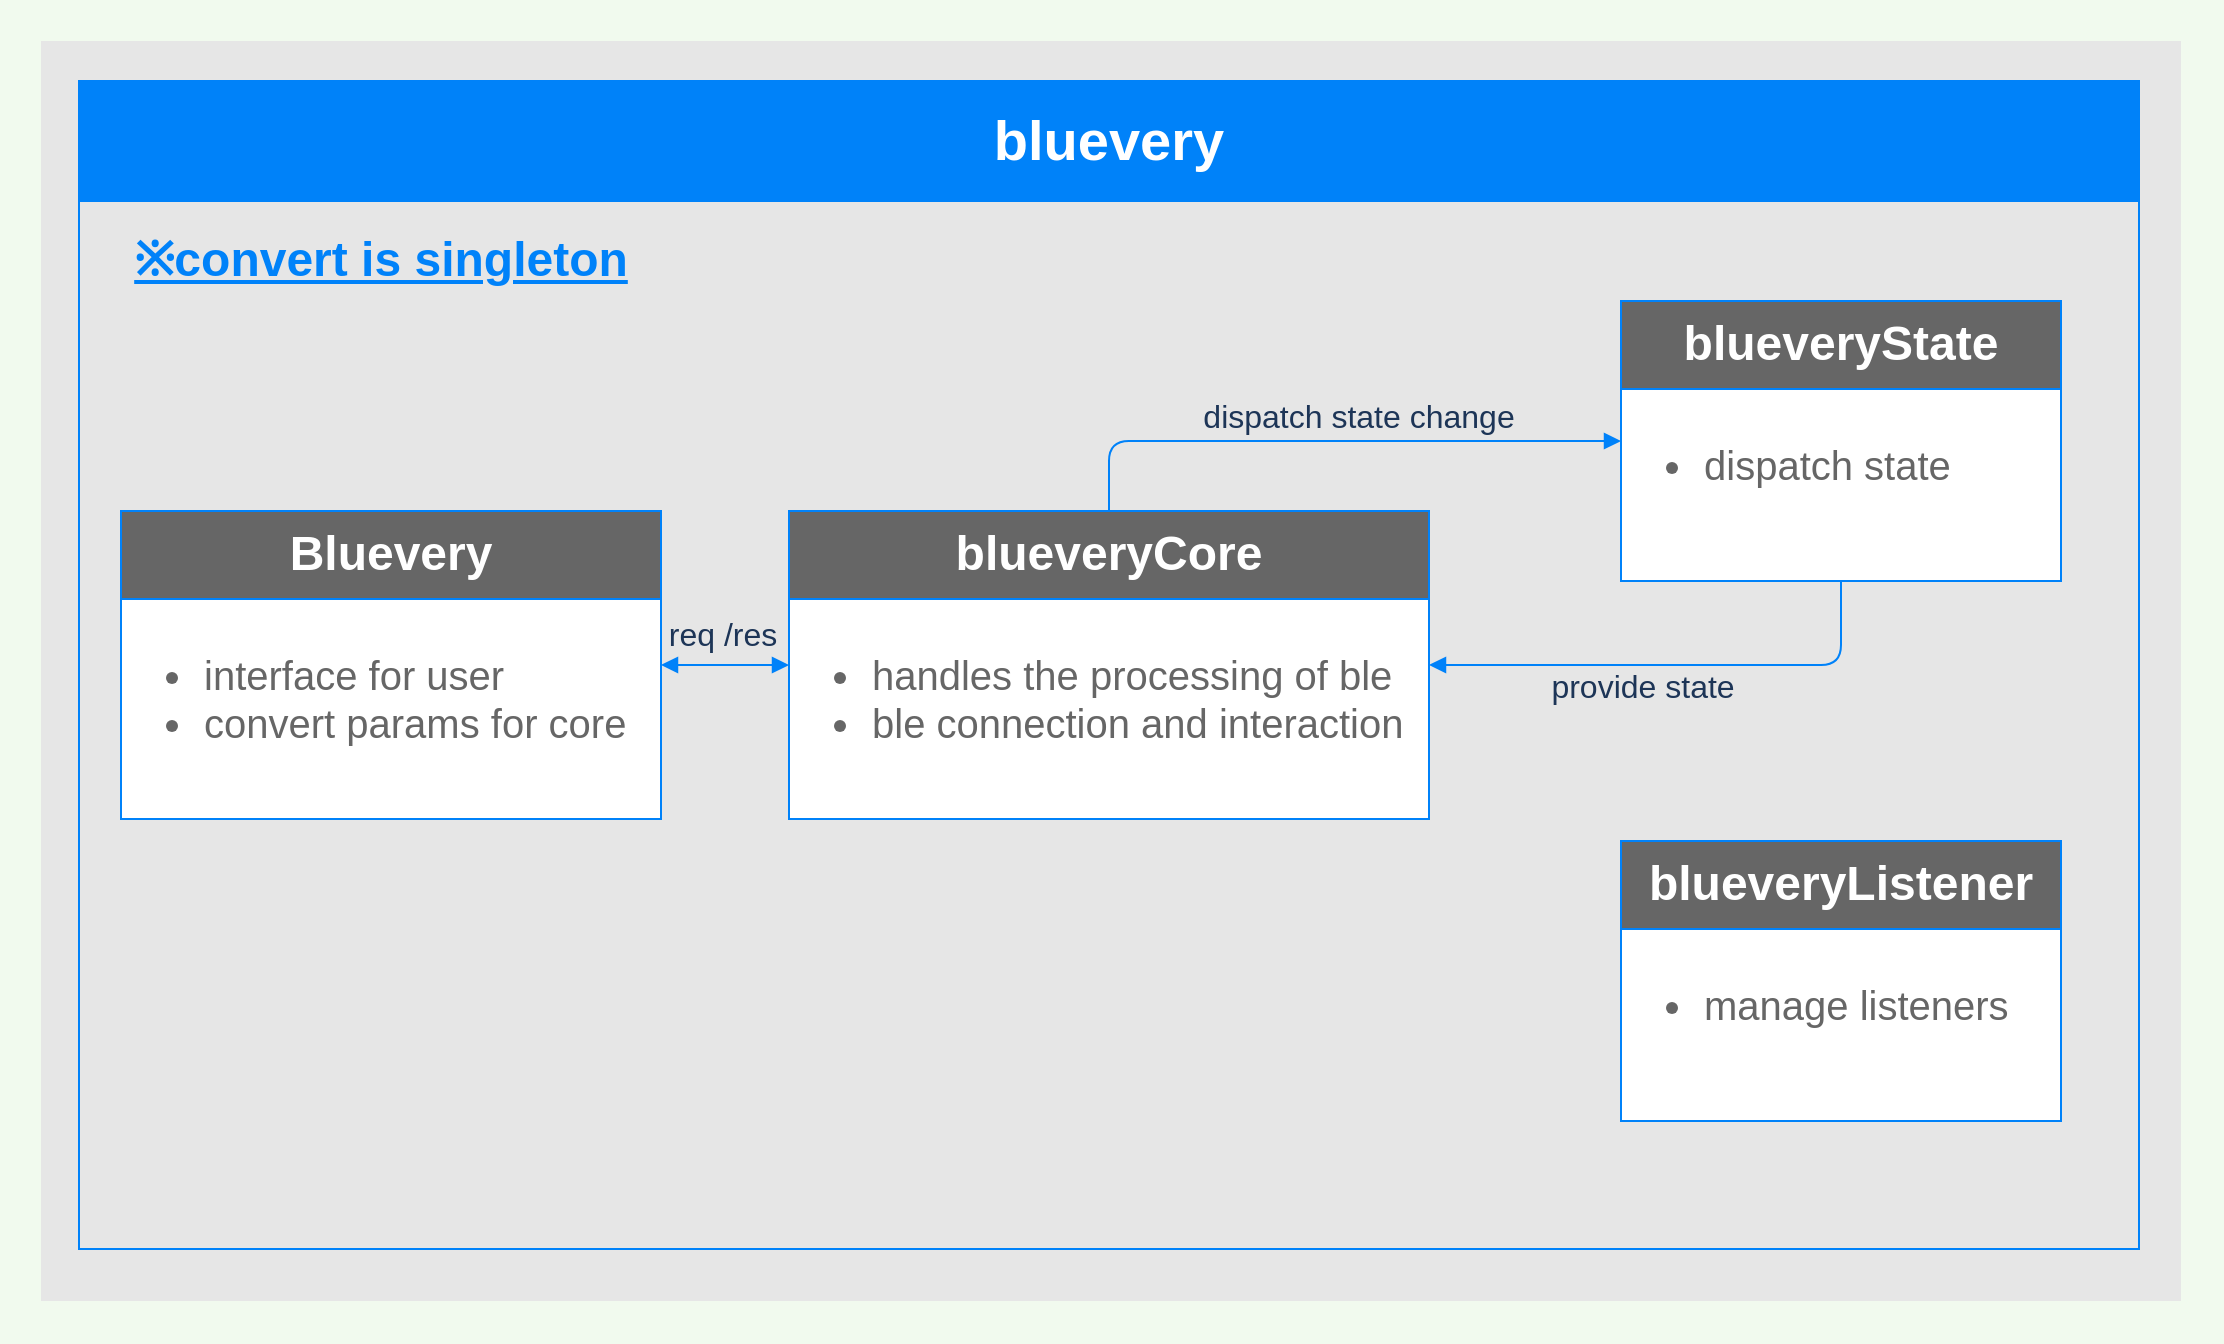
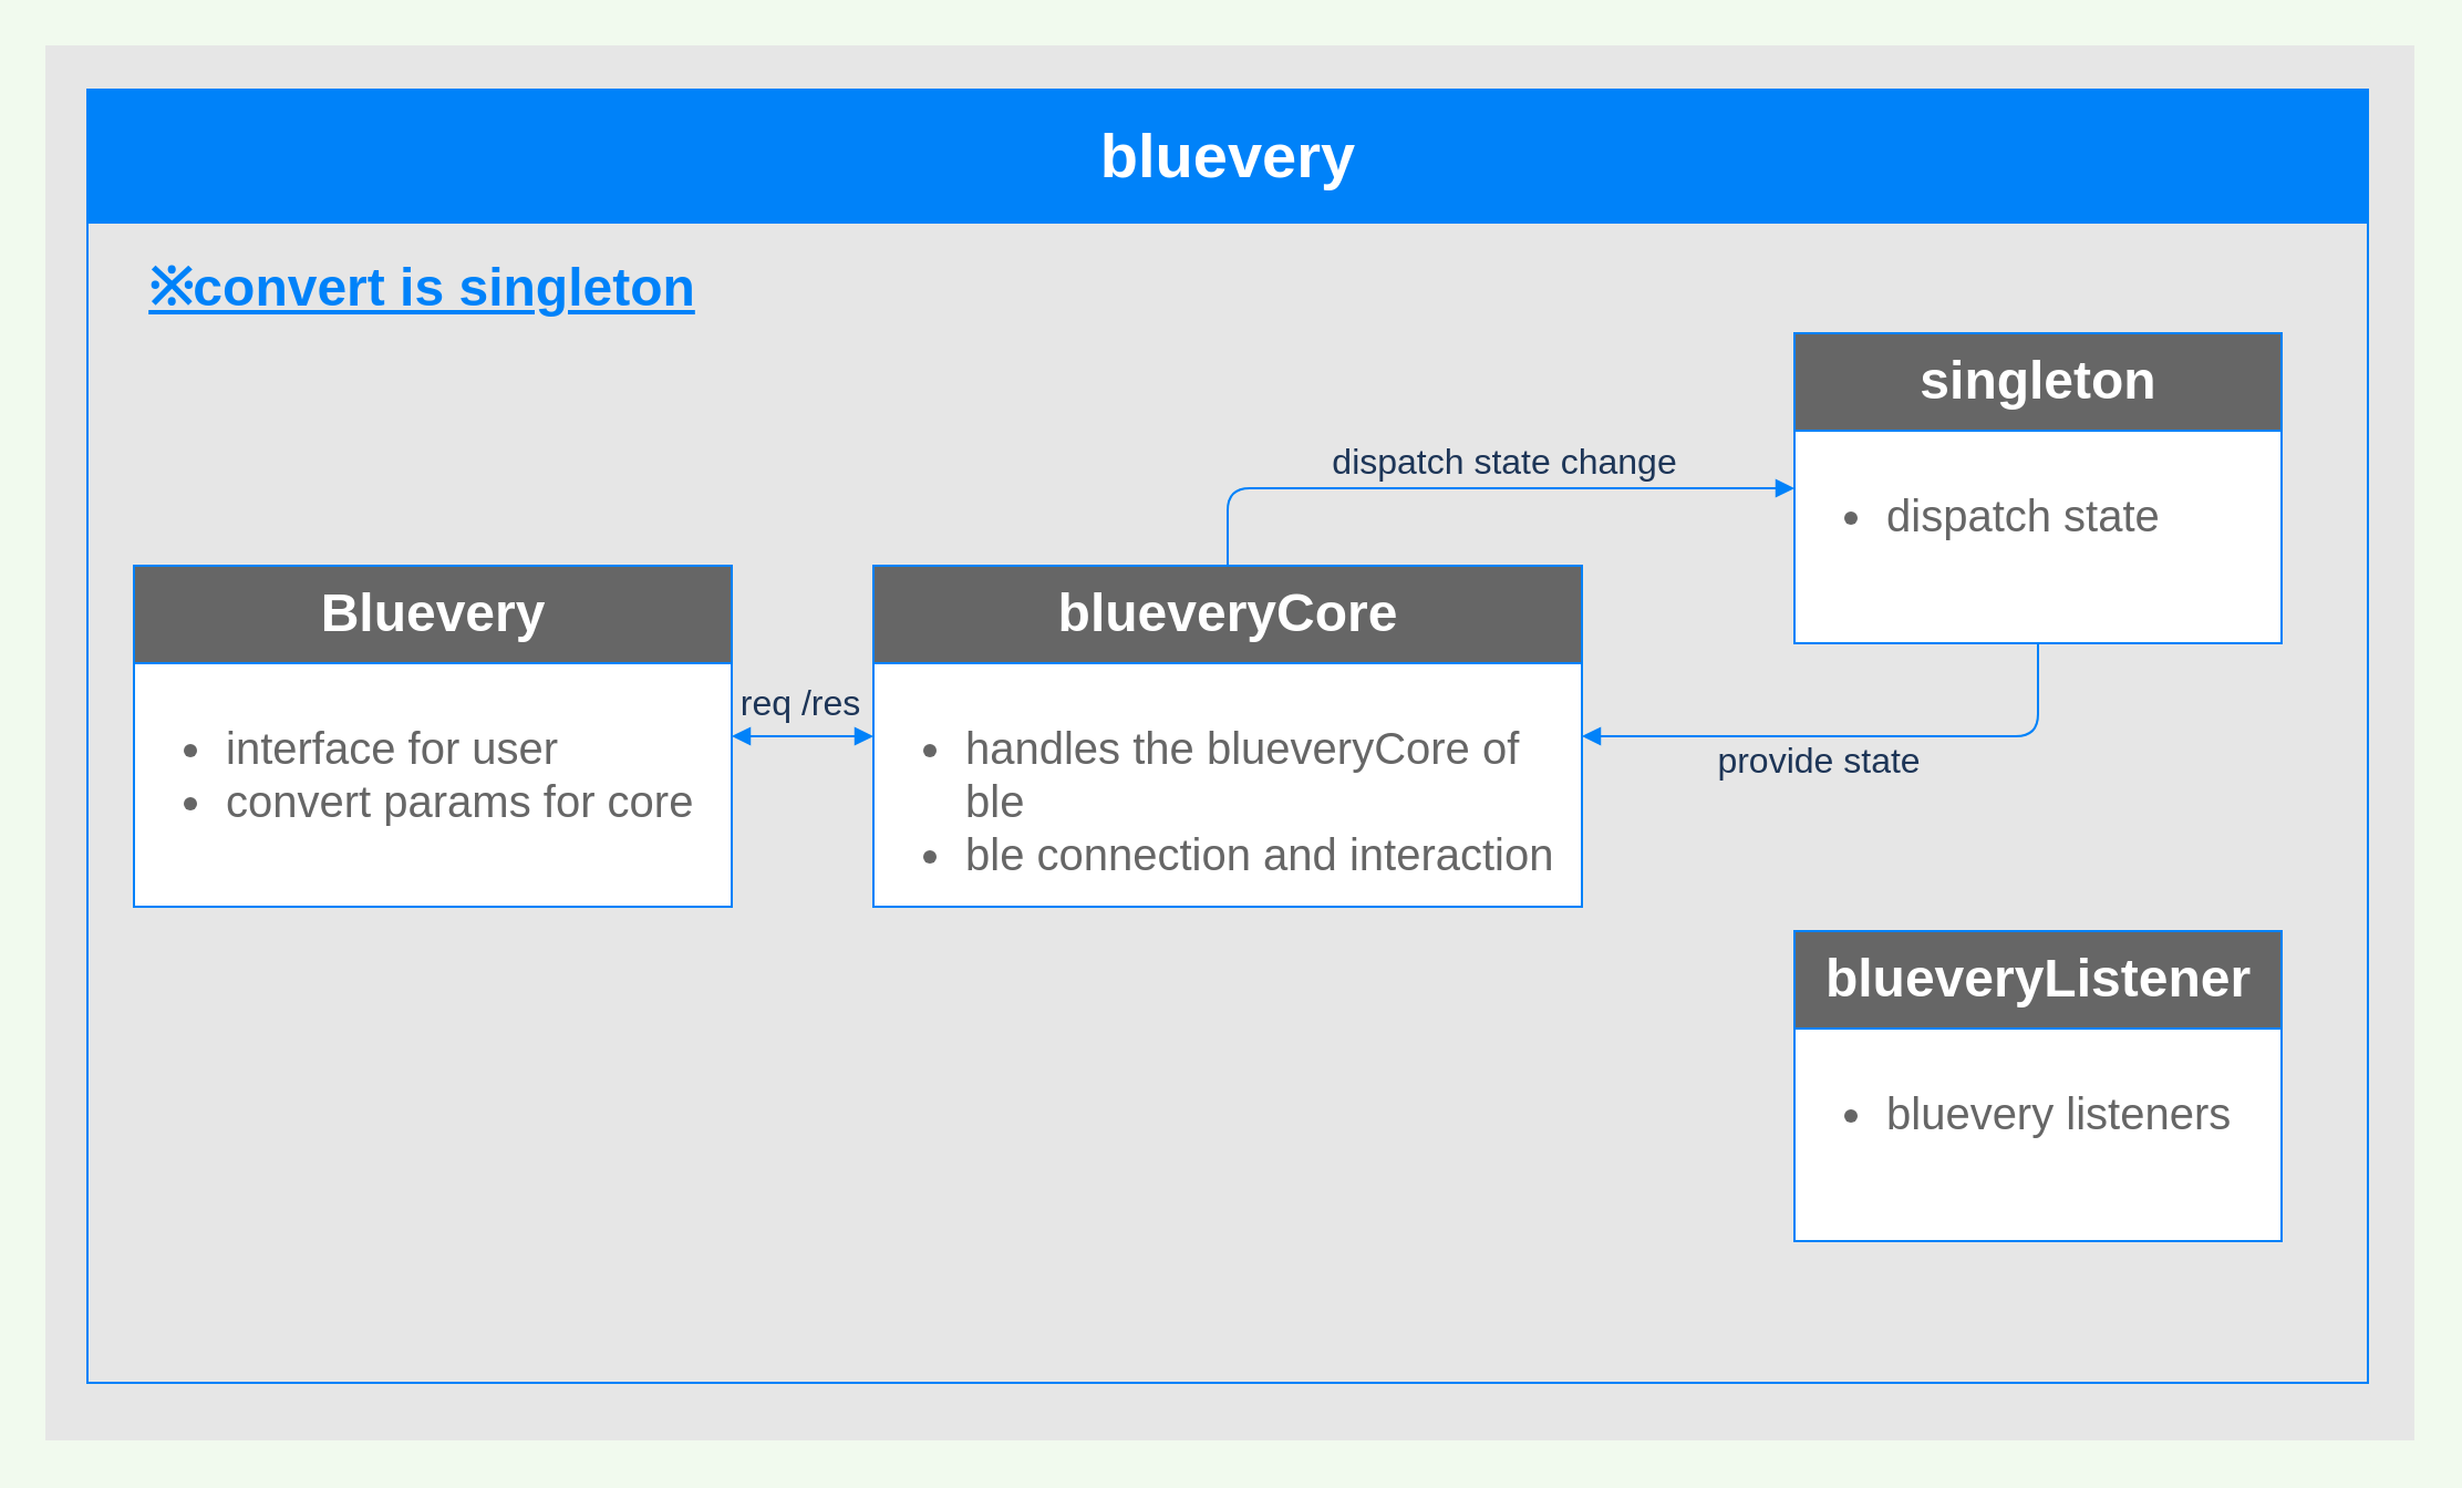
- <mxCell id="13" value="blueveryState" style="swimlane;rounded=0;shadow=0;glass=0;labelBackgroundColor=none;sketch=0;fontSize=24;fontColor=#FFFFFF;strokeColor=#0082F9;gradientColor=none;verticalAlign=middle;html=1;swimlaneFillColor=#ffffff;startSize=44;fillColor=#666666;container=1;" vertex="1" parent="5"><mxGeometry x="771" y="110" width="220" height="140" as="geometry"><mxRectangle x="360" y="660" width="190" height="44" as="alternateBounds" /></mxGeometry></mxCell>
+ <mxCell id="13" value="singleton" style="swimlane;rounded=0;shadow=0;glass=0;labelBackgroundColor=none;sketch=0;fontSize=24;fontColor=#FFFFFF;strokeColor=#0082F9;gradientColor=none;verticalAlign=middle;html=1;swimlaneFillColor=#ffffff;startSize=44;fillColor=#666666;container=1;" vertex="1" parent="5"><mxGeometry x="771" y="110" width="220" height="140" as="geometry"><mxRectangle x="360" y="660" width="190" height="44" as="alternateBounds" /></mxGeometry></mxCell>
- <mxCell id="20" value="&lt;ul style=&quot;font-size: 20px&quot;&gt;&lt;li&gt;handles the processing of ble&lt;br&gt;&lt;/li&gt;&lt;li&gt;ble connection and interaction&lt;/li&gt;&lt;/ul&gt;" style="text;strokeColor=none;fillColor=none;html=1;whiteSpace=wrap;verticalAlign=top;overflow=hidden;rounded=0;shadow=0;glass=0;labelBackgroundColor=none;sketch=0;fontSize=20;spacing=2;fontColor=#666666;autosize=1;allowArrows=1;connectable=0;" vertex="1" parent="19"><mxGeometry y="44" width="320" height="110" as="geometry" /></mxCell>
+ <mxCell id="20" value="&lt;ul style=&quot;font-size: 20px&quot;&gt;&lt;li&gt;handles the blueveryCore of ble&lt;br&gt;&lt;/li&gt;&lt;li&gt;ble connection and interaction&lt;/li&gt;&lt;/ul&gt;" style="text;strokeColor=none;fillColor=none;html=1;whiteSpace=wrap;verticalAlign=top;overflow=hidden;rounded=0;shadow=0;glass=0;labelBackgroundColor=none;sketch=0;fontSize=20;spacing=2;fontColor=#666666;autosize=1;allowArrows=1;connectable=0;" vertex="1" parent="19"><mxGeometry y="44" width="320" height="110" as="geometry" /></mxCell>
- <mxCell id="16" value="&lt;ul style=&quot;font-size: 20px&quot;&gt;&lt;li style=&quot;font-size: 20px&quot;&gt;manage listeners&lt;/li&gt;&lt;/ul&gt;" style="text;strokeColor=none;fillColor=none;html=1;whiteSpace=wrap;verticalAlign=top;overflow=hidden;rounded=0;shadow=0;glass=0;labelBackgroundColor=none;sketch=0;fontSize=20;spacing=2;fontColor=#666666;autosize=1;connectable=0;" vertex="1" parent="15"><mxGeometry y="44" width="210" height="80" as="geometry" /></mxCell>
+ <mxCell id="16" value="&lt;ul style=&quot;font-size: 20px&quot;&gt;&lt;li style=&quot;font-size: 20px&quot;&gt;bluevery listeners&lt;/li&gt;&lt;/ul&gt;" style="text;strokeColor=none;fillColor=none;html=1;whiteSpace=wrap;verticalAlign=top;overflow=hidden;rounded=0;shadow=0;glass=0;labelBackgroundColor=none;sketch=0;fontSize=20;spacing=2;fontColor=#666666;autosize=1;connectable=0;" vertex="1" parent="15"><mxGeometry y="44" width="210" height="80" as="geometry" /></mxCell>
